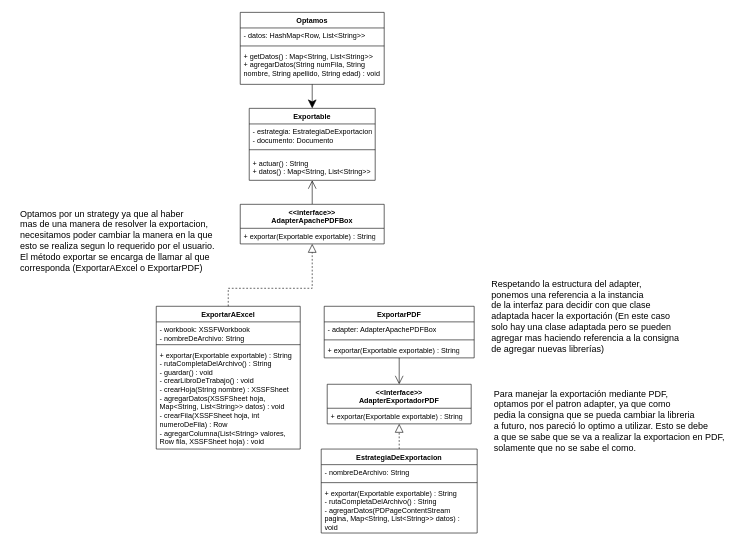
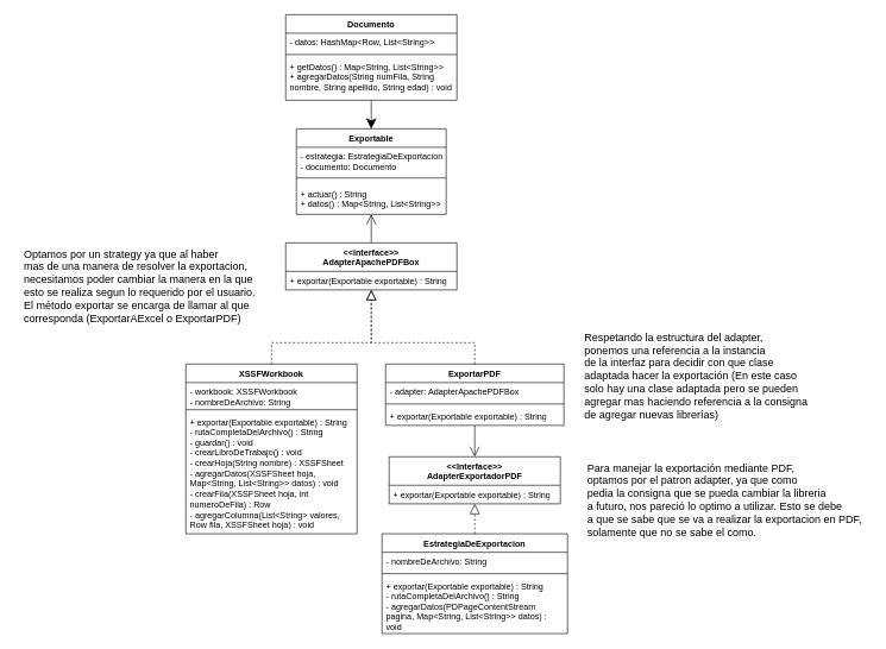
- <mxCell id="27" value="Optamos" style="swimlane;fontStyle=1;align=center;verticalAlign=top;childLayout=stackLayout;horizontal=1;startSize=26;horizontalStack=0;resizeParent=1;resizeParentMax=0;resizeLast=0;collapsible=1;marginBottom=0;whiteSpace=wrap;html=1;" parent="1" vertex="1"><mxGeometry x="400" y="20" width="240" height="120" as="geometry" /></mxCell>
+ <mxCell id="27" value="Documento" style="swimlane;fontStyle=1;align=center;verticalAlign=top;childLayout=stackLayout;horizontal=1;startSize=26;horizontalStack=0;resizeParent=1;resizeParentMax=0;resizeLast=0;collapsible=1;marginBottom=0;whiteSpace=wrap;html=1;" parent="1" vertex="1"><mxGeometry x="400" y="20" width="240" height="120" as="geometry" /></mxCell>
+ <mxCell id="26" value="" style="endArrow=block;dashed=1;endFill=0;endSize=12;html=1;rounded=0;" parent="1" source="16" target="21" edge="1"><mxGeometry width="160" relative="1" as="geometry"><mxPoint x="480" y="500" as="sourcePoint" /><mxPoint x="640" y="500" as="targetPoint" /><Array as="points"><mxPoint x="665" y="480" /><mxPoint x="520" y="480" /></Array></mxGeometry></mxCell>
- <mxCell id="6" value="ExportarAExcel" style="swimlane;fontStyle=1;align=center;verticalAlign=top;childLayout=stackLayout;horizontal=1;startSize=26;horizontalStack=0;resizeParent=1;resizeParentMax=0;resizeLast=0;collapsible=1;marginBottom=0;whiteSpace=wrap;html=1;" parent="1" vertex="1"><mxGeometry x="260" y="510" width="240" height="238" as="geometry" /></mxCell>
+ <mxCell id="6" value="XSSFWorkbook" style="swimlane;fontStyle=1;align=center;verticalAlign=top;childLayout=stackLayout;horizontal=1;startSize=26;horizontalStack=0;resizeParent=1;resizeParentMax=0;resizeLast=0;collapsible=1;marginBottom=0;whiteSpace=wrap;html=1;" parent="1" vertex="1"><mxGeometry x="260" y="510" width="240" height="238" as="geometry" /></mxCell>
